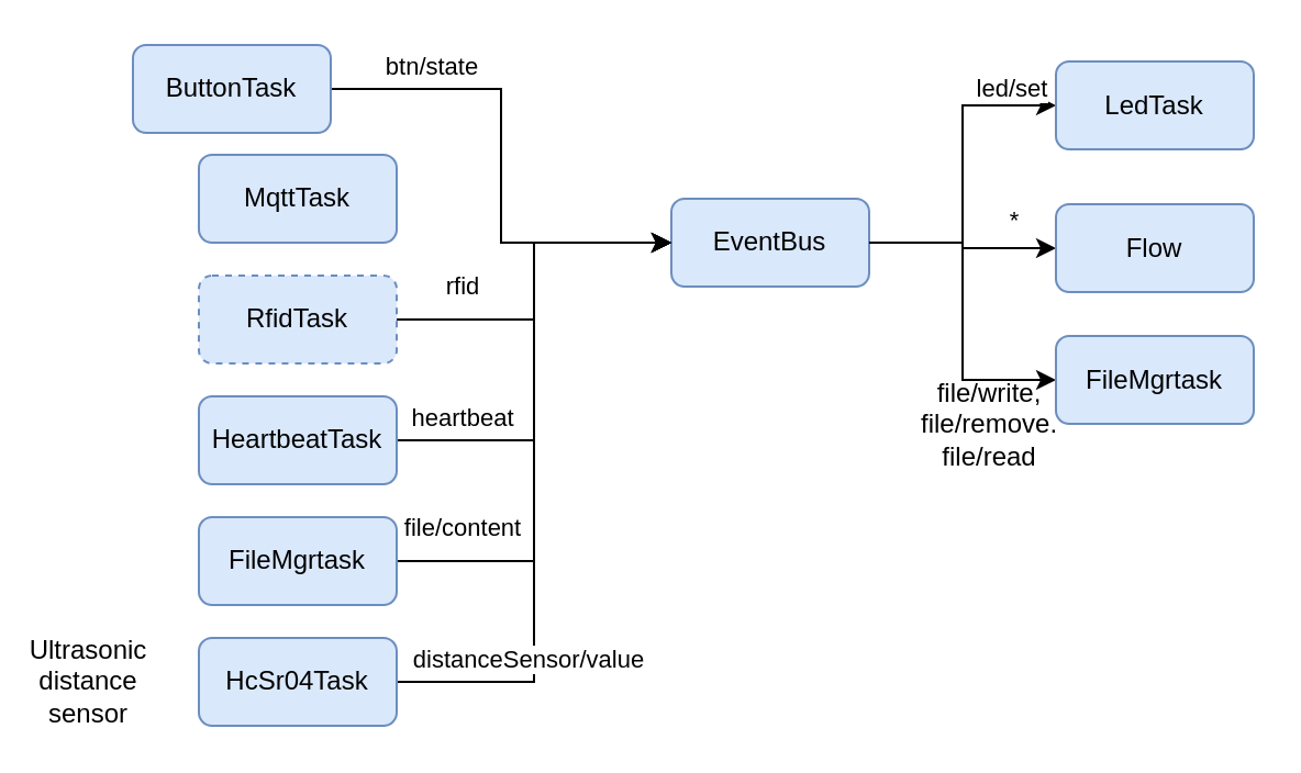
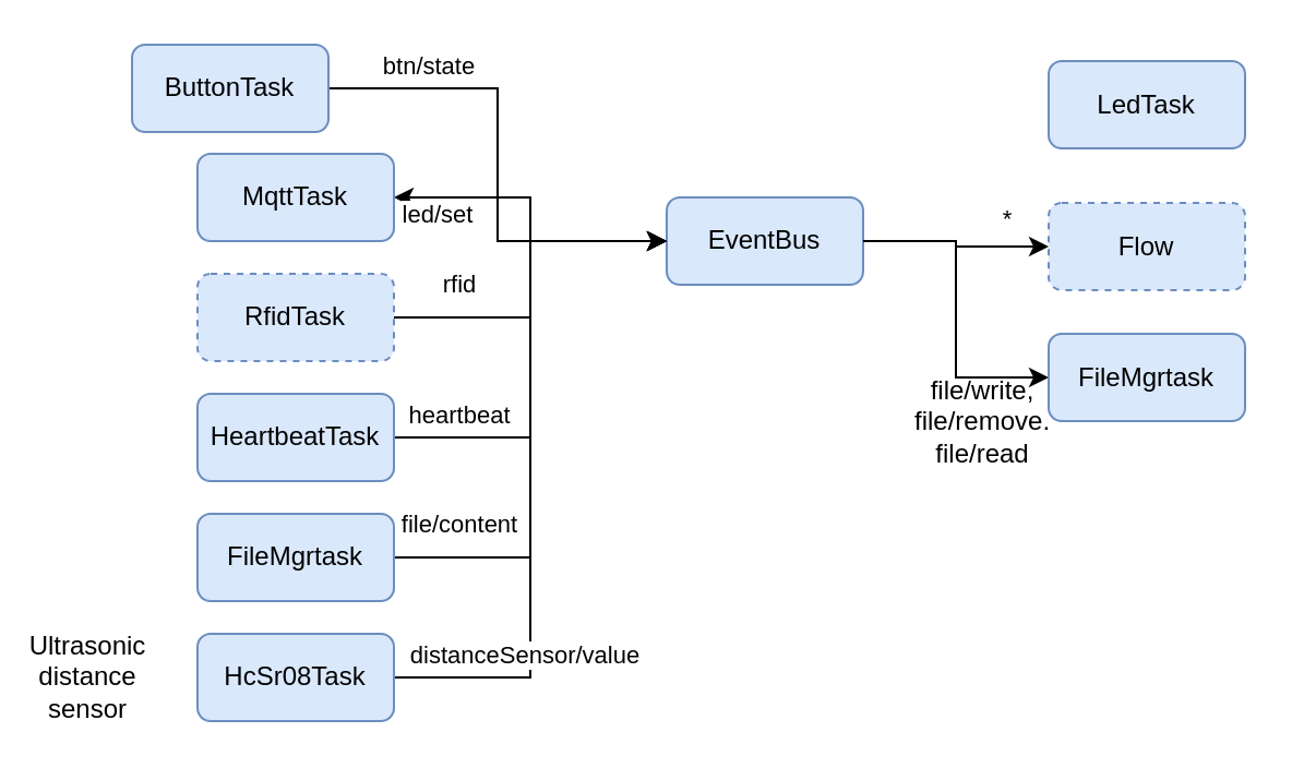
- <mxCell id="2" value="led/set" style="edgeStyle=orthogonalEdgeStyle;rounded=0;orthogonalLoop=1;jettySize=auto;html=1;entryX=0;entryY=0.5;entryDx=0;entryDy=0;" parent="1" source="5" target="13" edge="1"><mxGeometry x="0.728" y="8" relative="1" as="geometry"><mxPoint as="offset" /></mxGeometry></mxCell>
+ <mxCell id="2" value="led/set" style="edgeStyle=orthogonalEdgeStyle;rounded=0;orthogonalLoop=1;jettySize=auto;html=1;" parent="1" source="5" target="9" edge="1"><mxGeometry x="0.728" y="8" relative="1" as="geometry"><mxPoint as="offset" /></mxGeometry></mxCell>
- <mxCell id="17" value="Flow" style="rounded=1;whiteSpace=wrap;html=1;fillColor=#dae8fc;strokeColor=#6c8ebf;" parent="1" vertex="1"><mxGeometry x="480" y="92.5" width="90" height="40" as="geometry" /></mxCell>
+ <mxCell id="17" value="Flow" style="rounded=1;whiteSpace=wrap;html=1;fillColor=#dae8fc;strokeColor=#6c8ebf;dashed=1;" parent="1" vertex="1"><mxGeometry x="480" y="92.5" width="90" height="40" as="geometry" /></mxCell>
- <mxCell id="20" value="HcSr04Task" style="rounded=1;whiteSpace=wrap;html=1;fillColor=#dae8fc;strokeColor=#6c8ebf;" parent="1" vertex="1"><mxGeometry x="90" y="290" width="90" height="40" as="geometry" /></mxCell>
+ <mxCell id="20" value="HcSr08Task" style="rounded=1;whiteSpace=wrap;html=1;fillColor=#dae8fc;strokeColor=#6c8ebf;" parent="1" vertex="1"><mxGeometry x="90" y="290" width="90" height="40" as="geometry" /></mxCell>
